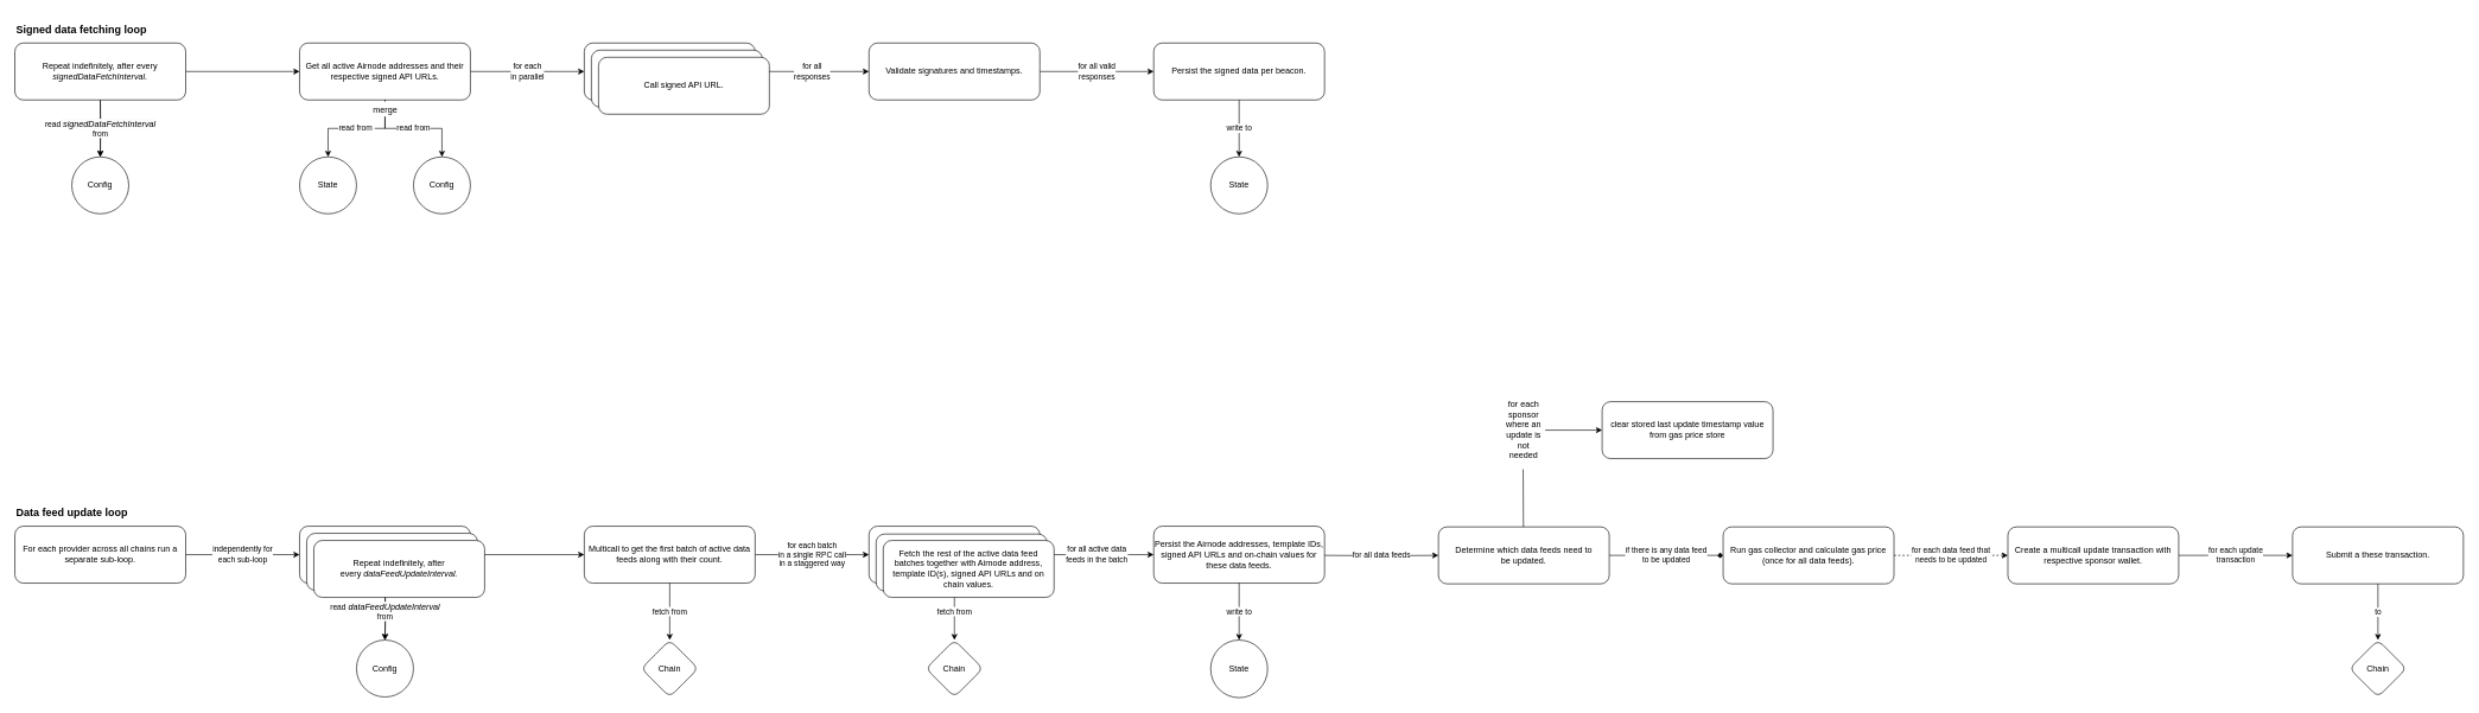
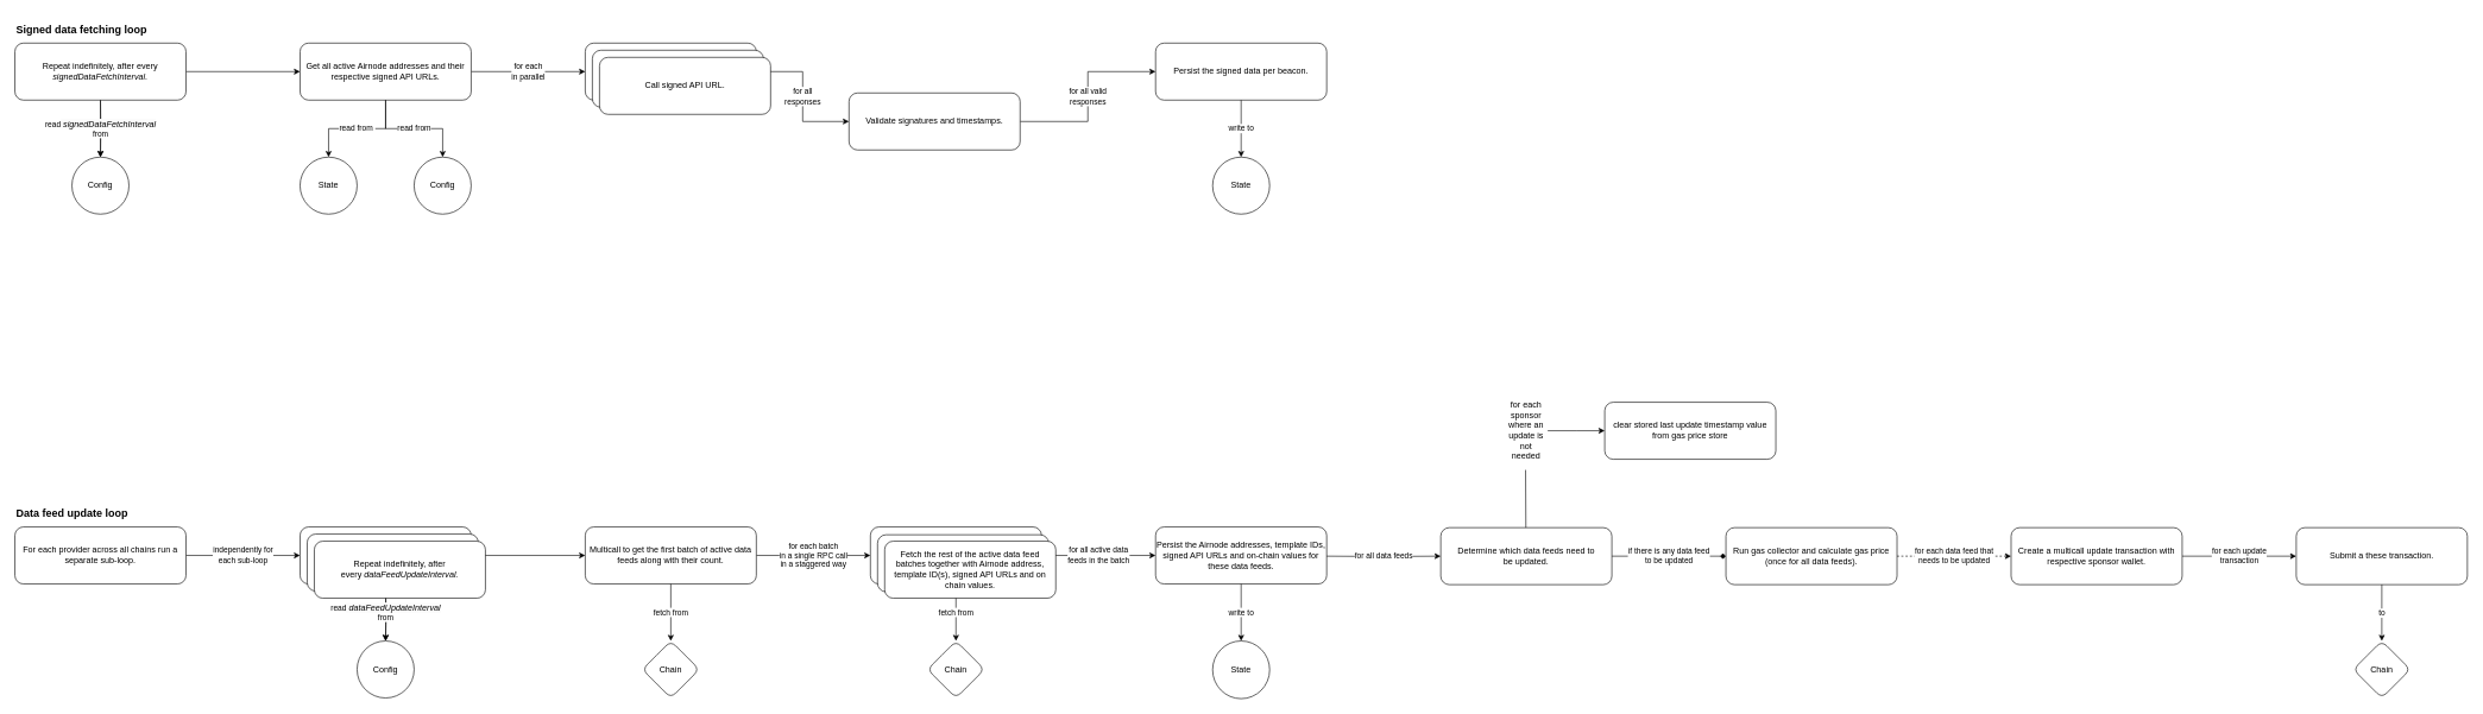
- <mxCell id="12" value="Validate signatures and timestamps." style="rounded=1;whiteSpace=wrap;html=1;fontSize=12;glass=0;strokeWidth=1;shadow=0;align=center;" parent="1" vertex="1"><mxGeometry x="1220" y="60" width="240" height="80" as="geometry" /></mxCell>
+ <mxCell id="12" value="Validate signatures and timestamps." style="rounded=1;whiteSpace=wrap;html=1;fontSize=12;glass=0;strokeWidth=1;shadow=0;align=center;" parent="1" vertex="1"><mxGeometry x="1190" y="130" width="240" height="80" as="geometry" /></mxCell>
- <mxCell id="52" value="merge" style="text;html=1;align=center;verticalAlign=middle;resizable=0;points=[];autosize=1;strokeColor=none;fillColor=default;container=0;strokeWidth=0;fontSize=12;spacing=0;imageWidth=20;imageHeight=20;imageAspect=1;rounded=1;shadow=0;sketch=1;curveFitting=1;jiggle=2;glass=1;" parent="1" vertex="1"><mxGeometry x="515" y="145" width="50" height="20" as="geometry" /></mxCell>
